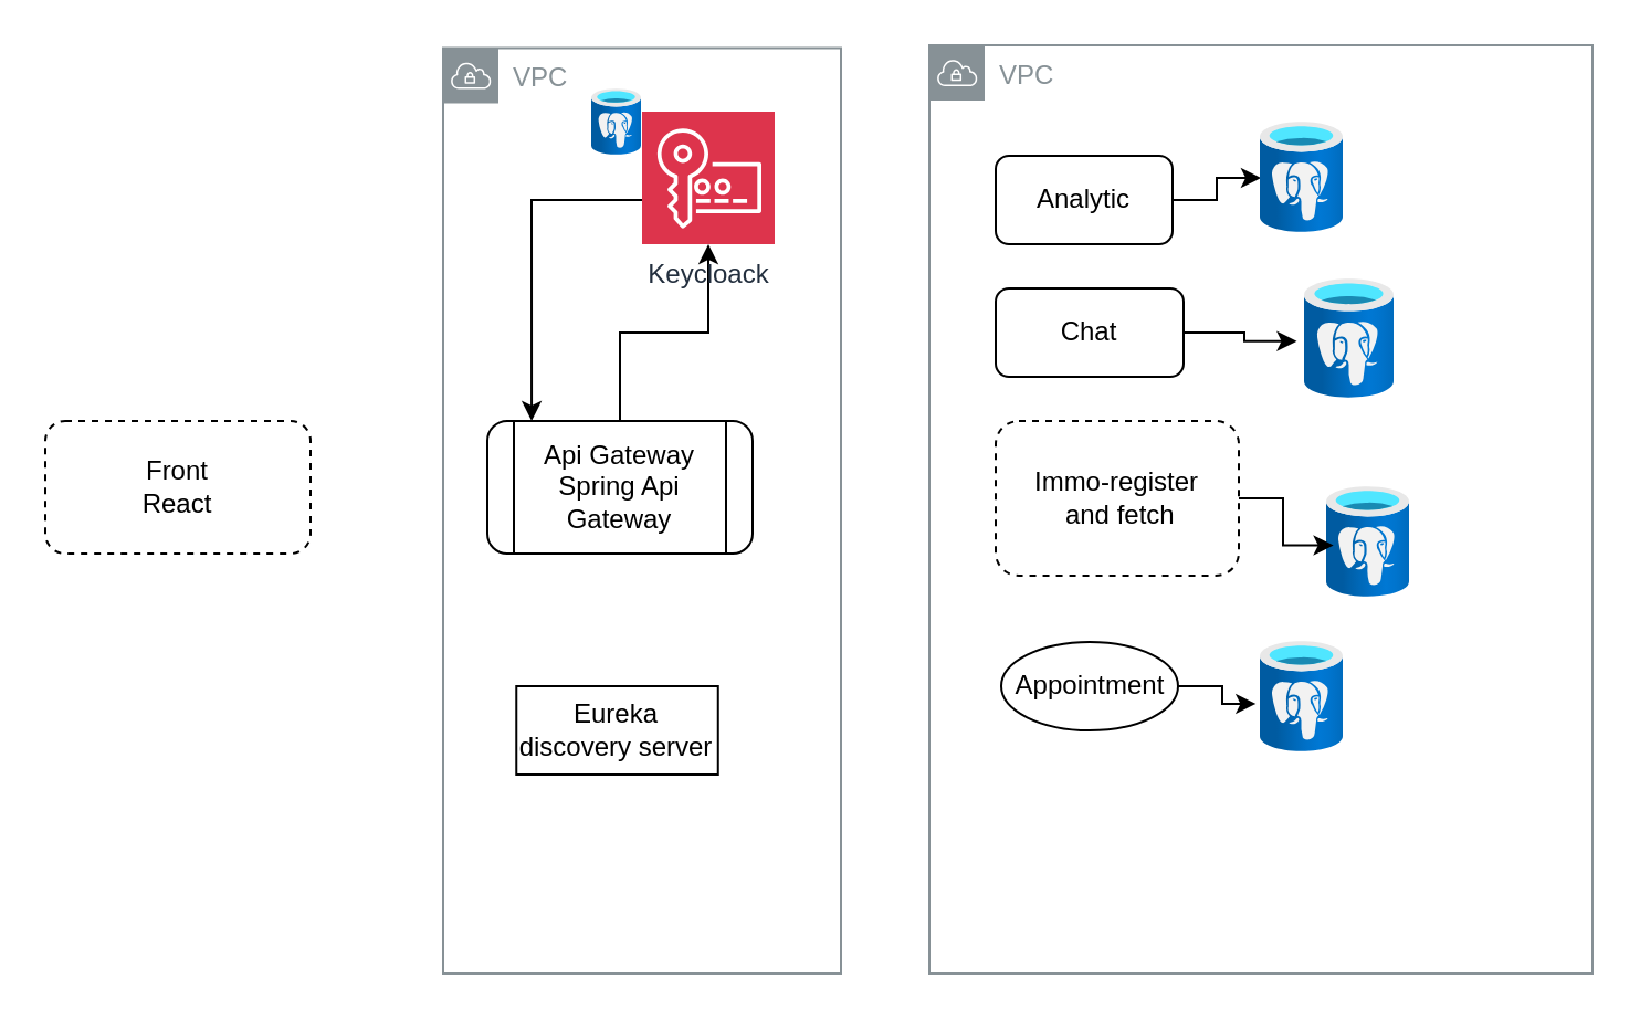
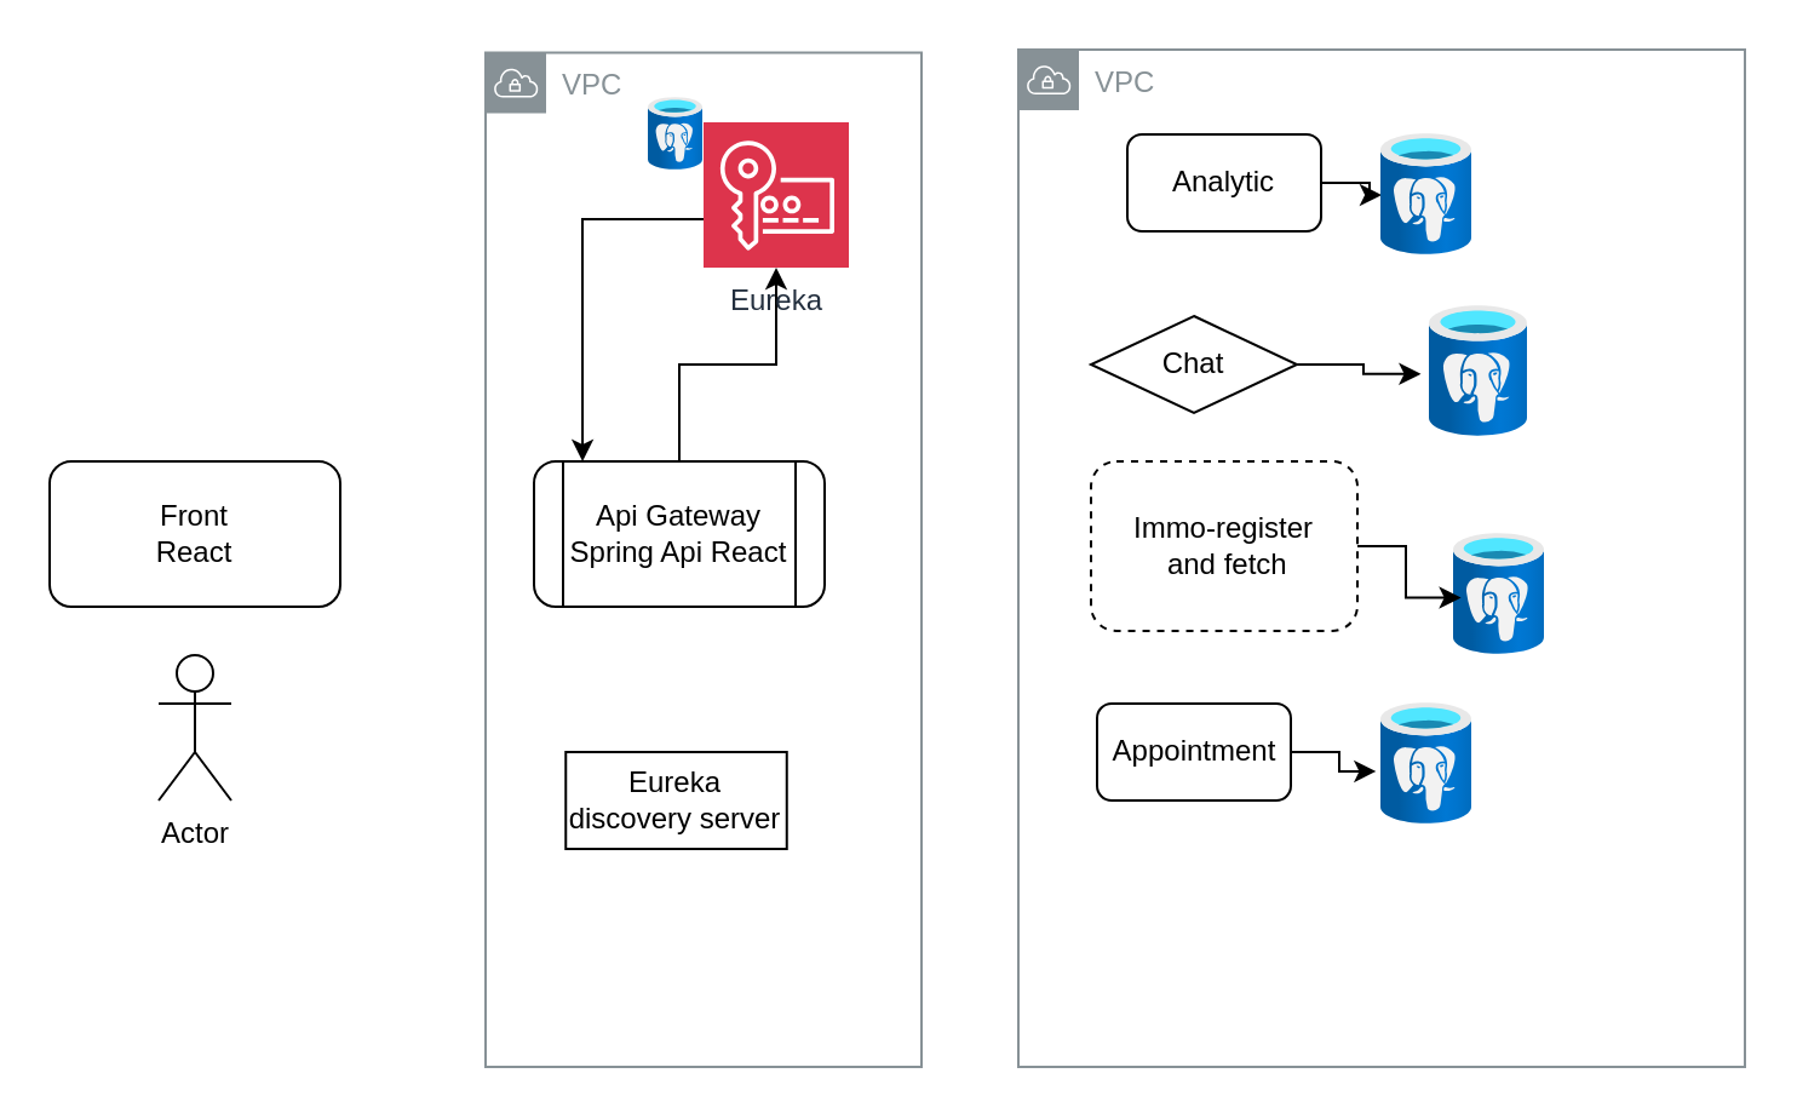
- <mxCell id="11" value="Analytic" style="rounded=1;whiteSpace=wrap;html=1;" vertex="1" parent="1"><mxGeometry x="450" y="70" width="80" height="40" as="geometry" /></mxCell>
+ <mxCell id="11" value="Analytic" style="rounded=1;whiteSpace=wrap;html=1;" vertex="1" parent="1"><mxGeometry x="465" y="55" width="80" height="40" as="geometry" /></mxCell>
- <mxCell id="6" value="Keycloack" style="sketch=0;points=[[0,0,0],[0.25,0,0],[0.5,0,0],[0.75,0,0],[1,0,0],[0,1,0],[0.25,1,0],[0.5,1,0],[0.75,1,0],[1,1,0],[0,0.25,0],[0,0.5,0],[0,0.75,0],[1,0.25,0],[1,0.5,0],[1,0.75,0]];outlineConnect=0;fontColor=#232F3E;fillColor=#DD344C;strokeColor=#ffffff;dashed=0;verticalLabelPosition=bottom;verticalAlign=top;align=center;html=1;fontSize=12;fontStyle=0;aspect=fixed;shape=mxgraph.aws4.resourceIcon;resIcon=mxgraph.aws4.key_management_service;" vertex="1" parent="1"><mxGeometry x="290" y="50" width="60" height="60" as="geometry" /></mxCell>
+ <mxCell id="6" value="Eureka" style="sketch=0;points=[[0,0,0],[0.25,0,0],[0.5,0,0],[0.75,0,0],[1,0,0],[0,1,0],[0.25,1,0],[0.5,1,0],[0.75,1,0],[1,1,0],[0,0.25,0],[0,0.5,0],[0,0.75,0],[1,0.25,0],[1,0.5,0],[1,0.75,0]];outlineConnect=0;fontColor=#232F3E;fillColor=#DD344C;strokeColor=#ffffff;dashed=0;verticalLabelPosition=bottom;verticalAlign=top;align=center;html=1;fontSize=12;fontStyle=0;aspect=fixed;shape=mxgraph.aws4.resourceIcon;resIcon=mxgraph.aws4.key_management_service;" vertex="1" parent="1"><mxGeometry x="290" y="50" width="60" height="60" as="geometry" /></mxCell>
- <mxCell id="8" value="Chat" style="rounded=1;whiteSpace=wrap;html=1;" vertex="1" parent="1"><mxGeometry x="450" y="130" width="85" height="40" as="geometry" /></mxCell>
+ <mxCell id="8" value="Chat" style="rhombus;whiteSpace=wrap;html=1;" vertex="1" parent="1"><mxGeometry x="450" y="130" width="85" height="40" as="geometry" /></mxCell>
- <mxCell id="2" value="Front&lt;div&gt;React&lt;/div&gt;" style="rounded=1;whiteSpace=wrap;html=1;dashed=1;" vertex="1" parent="1"><mxGeometry x="20" y="190" width="120" height="60" as="geometry" /></mxCell>
+ <mxCell id="2" value="Front&lt;div&gt;React&lt;/div&gt;" style="rounded=1;whiteSpace=wrap;html=1;" vertex="1" parent="1"><mxGeometry x="20" y="190" width="120" height="60" as="geometry" /></mxCell>
- <mxCell id="5" value="Api Gateway&lt;div&gt;Spring Api Gateway&lt;/div&gt;" style="shape=process;whiteSpace=wrap;html=1;backgroundOutline=1;rounded=1;" vertex="1" parent="1"><mxGeometry x="220" y="190" width="120" height="60" as="geometry" /></mxCell>
+ <mxCell id="5" value="Api Gateway&lt;div&gt;Spring Api React&lt;/div&gt;" style="shape=process;whiteSpace=wrap;html=1;backgroundOutline=1;rounded=1;" vertex="1" parent="1"><mxGeometry x="220" y="190" width="120" height="60" as="geometry" /></mxCell>
+ <mxCell id="3" value="Actor" style="shape=umlActor;verticalLabelPosition=bottom;verticalAlign=top;html=1;outlineConnect=0;" vertex="1" parent="1"><mxGeometry x="65" y="270" width="30" height="60" as="geometry" /></mxCell>
- <mxCell id="9" value="Appointment" style="ellipse;whiteSpace=wrap;html=1;" vertex="1" parent="1"><mxGeometry x="452.5" y="290" width="80" height="40" as="geometry" /></mxCell>
+ <mxCell id="9" value="Appointment" style="rounded=1;whiteSpace=wrap;html=1;" vertex="1" parent="1"><mxGeometry x="452.5" y="290" width="80" height="40" as="geometry" /></mxCell>
